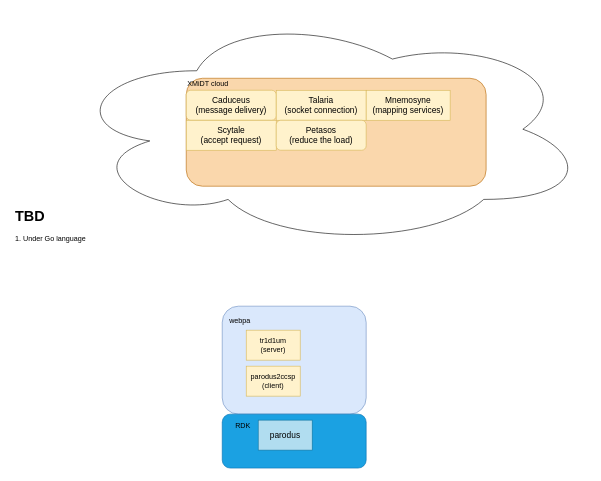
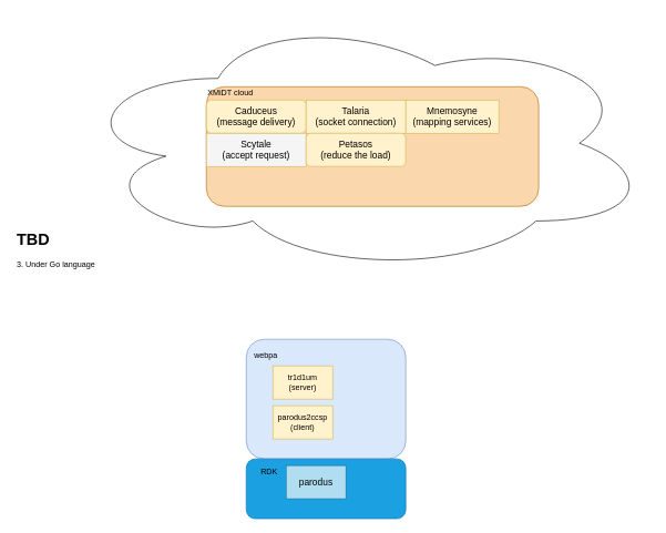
- <mxCell id="14" value="&lt;span style=&quot;font-size: 14px&quot;&gt;Scytale&lt;br&gt;(accept request)&lt;br&gt;&lt;/span&gt;" style="rounded=0;whiteSpace=wrap;html=1;fillColor=#fff2cc;strokeColor=#d6b656;" vertex="1" parent="1"><mxGeometry x="310" y="200" width="150" height="50" as="geometry" /></mxCell>
+ <mxCell id="14" value="&lt;span style=&quot;font-size: 14px&quot;&gt;Scytale&lt;br&gt;(accept request)&lt;br&gt;&lt;/span&gt;" style="rounded=0;whiteSpace=wrap;html=1;fillColor=#f5f5f5;strokeColor=#d6b656;" vertex="1" parent="1"><mxGeometry x="310" y="200" width="150" height="50" as="geometry" /></mxCell>
- <mxCell id="7" value="&lt;h1&gt;TBD&lt;/h1&gt;&lt;p&gt;1. Under Go language&lt;/p&gt;" style="text;html=1;strokeColor=none;fillColor=none;spacing=5;spacingTop=-20;whiteSpace=wrap;overflow=hidden;rounded=0;align=left;" vertex="1" parent="1"><mxGeometry x="20" y="340" width="190" height="120" as="geometry" /></mxCell>
+ <mxCell id="7" value="&lt;h1&gt;TBD&lt;/h1&gt;&lt;p&gt;3. Under Go language&lt;/p&gt;" style="text;html=1;strokeColor=none;fillColor=none;spacing=5;spacingTop=-20;whiteSpace=wrap;overflow=hidden;rounded=0;align=left;" vertex="1" parent="1"><mxGeometry x="20" y="340" width="190" height="120" as="geometry" /></mxCell>
